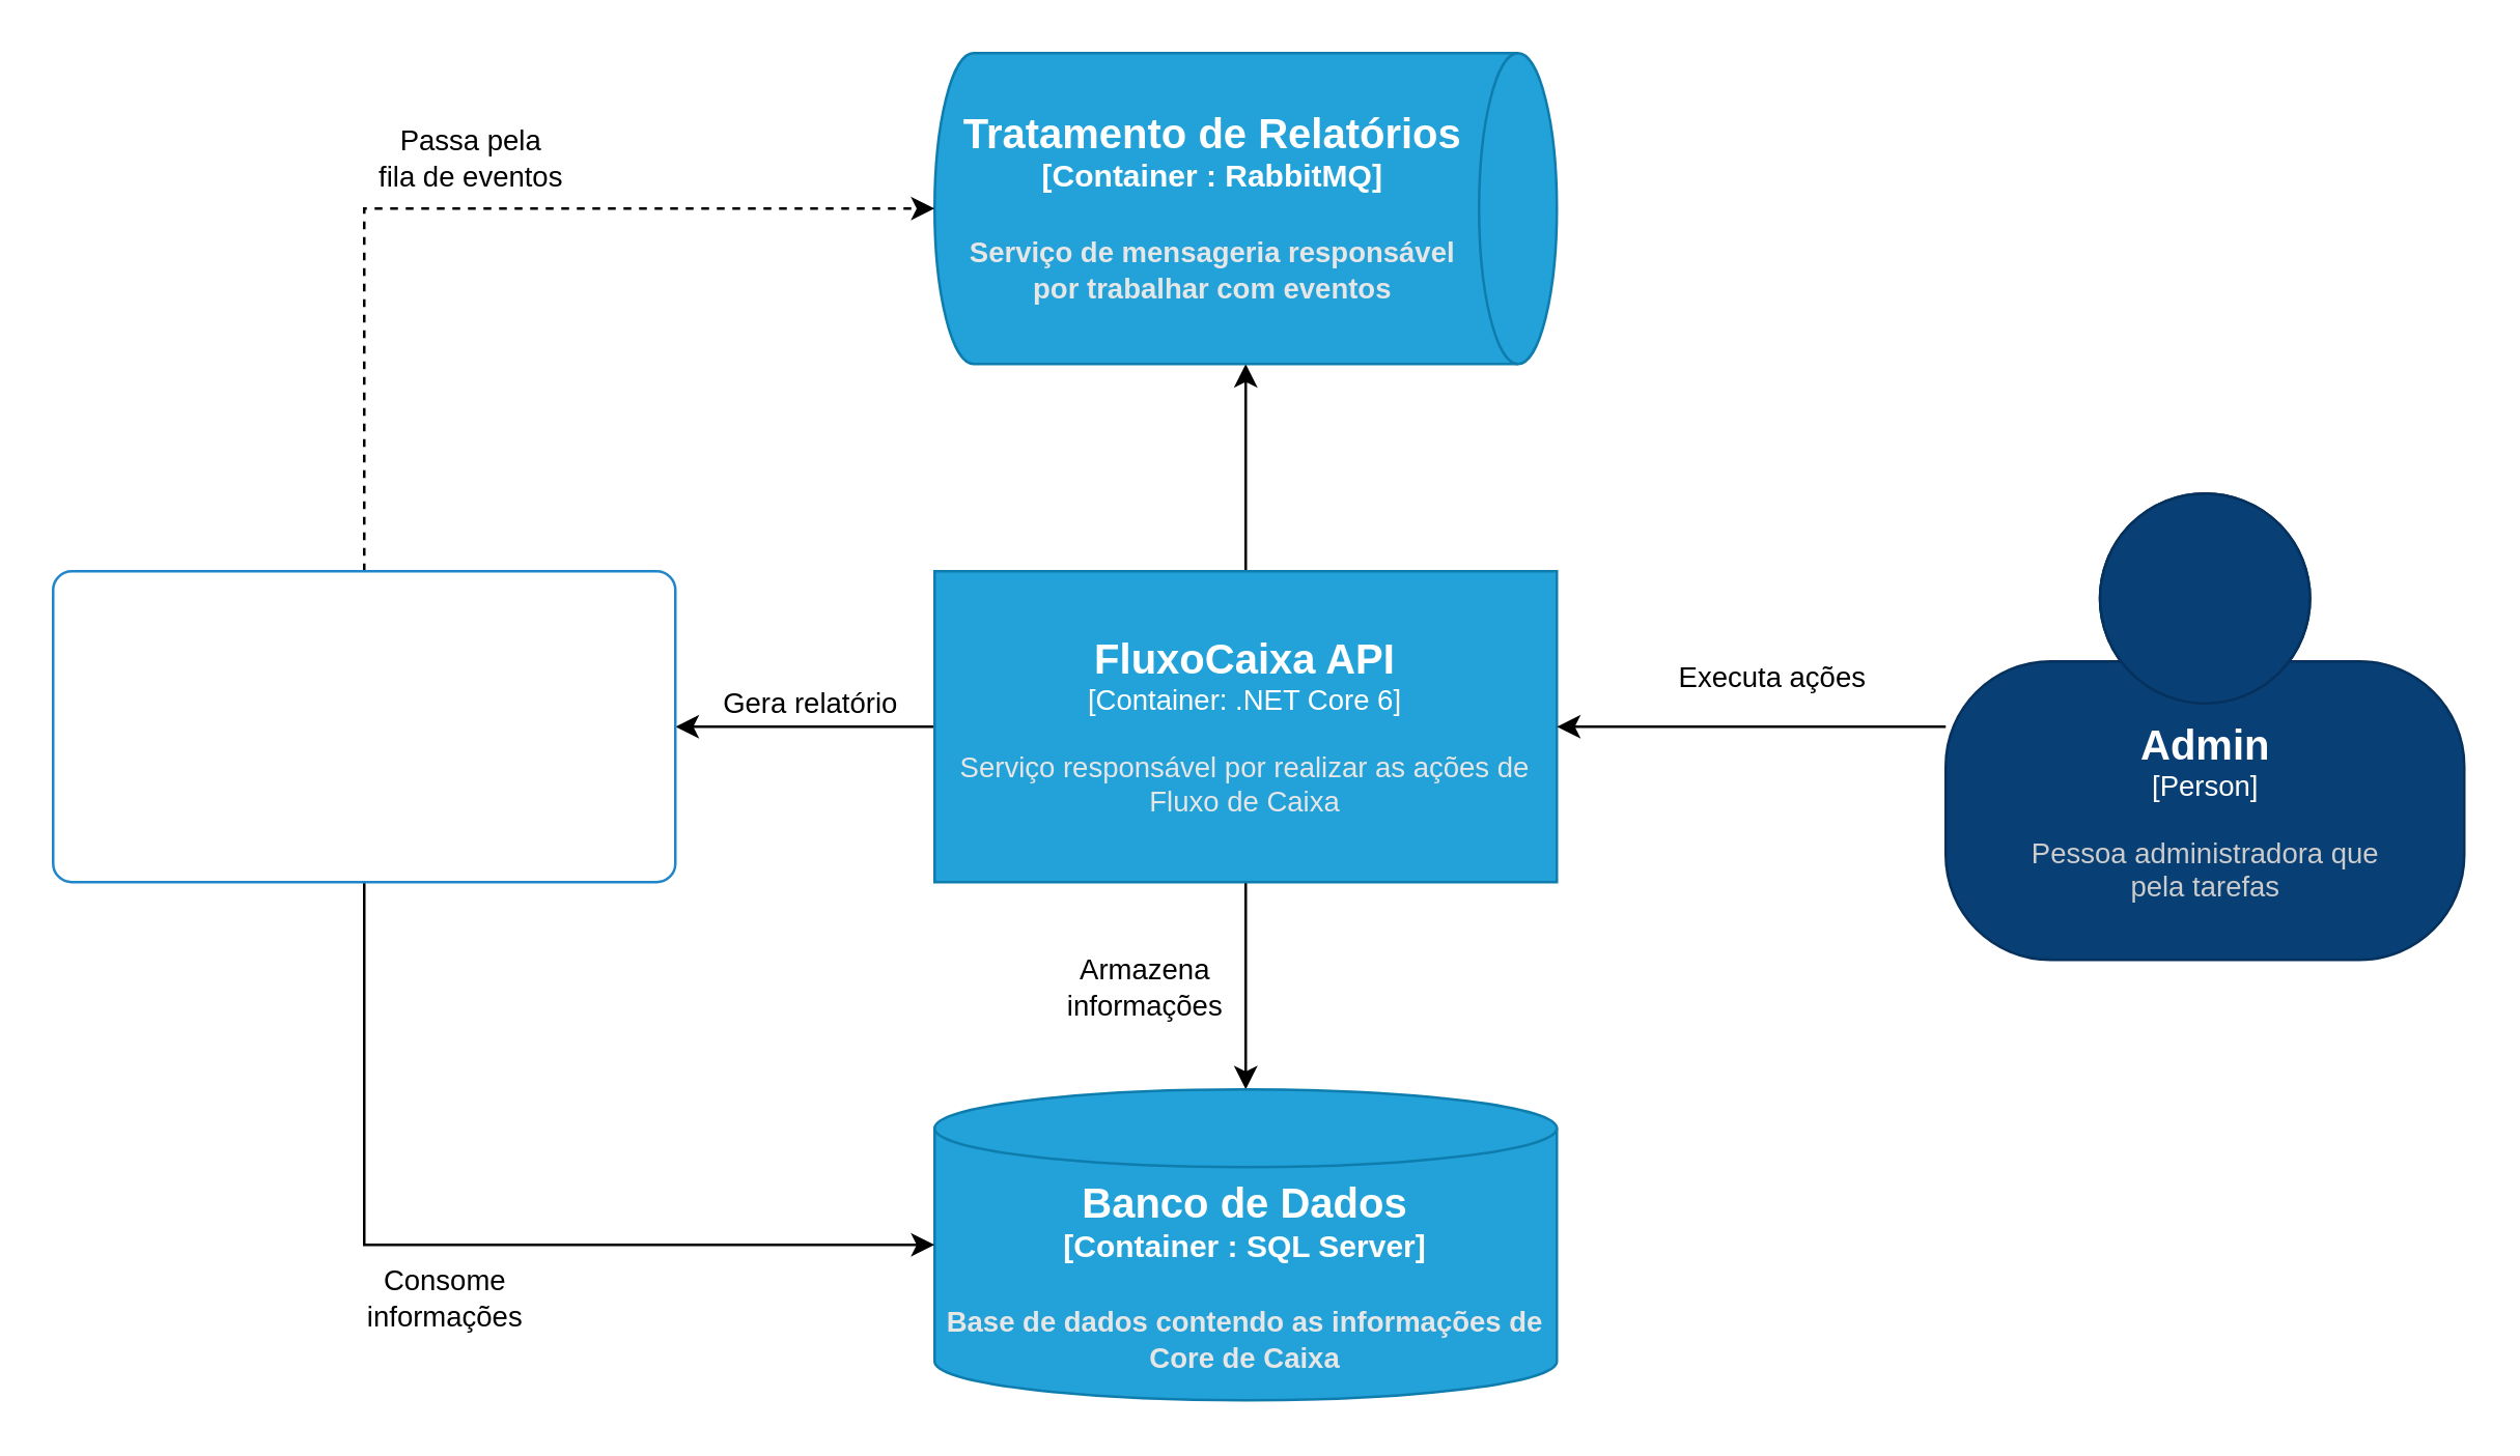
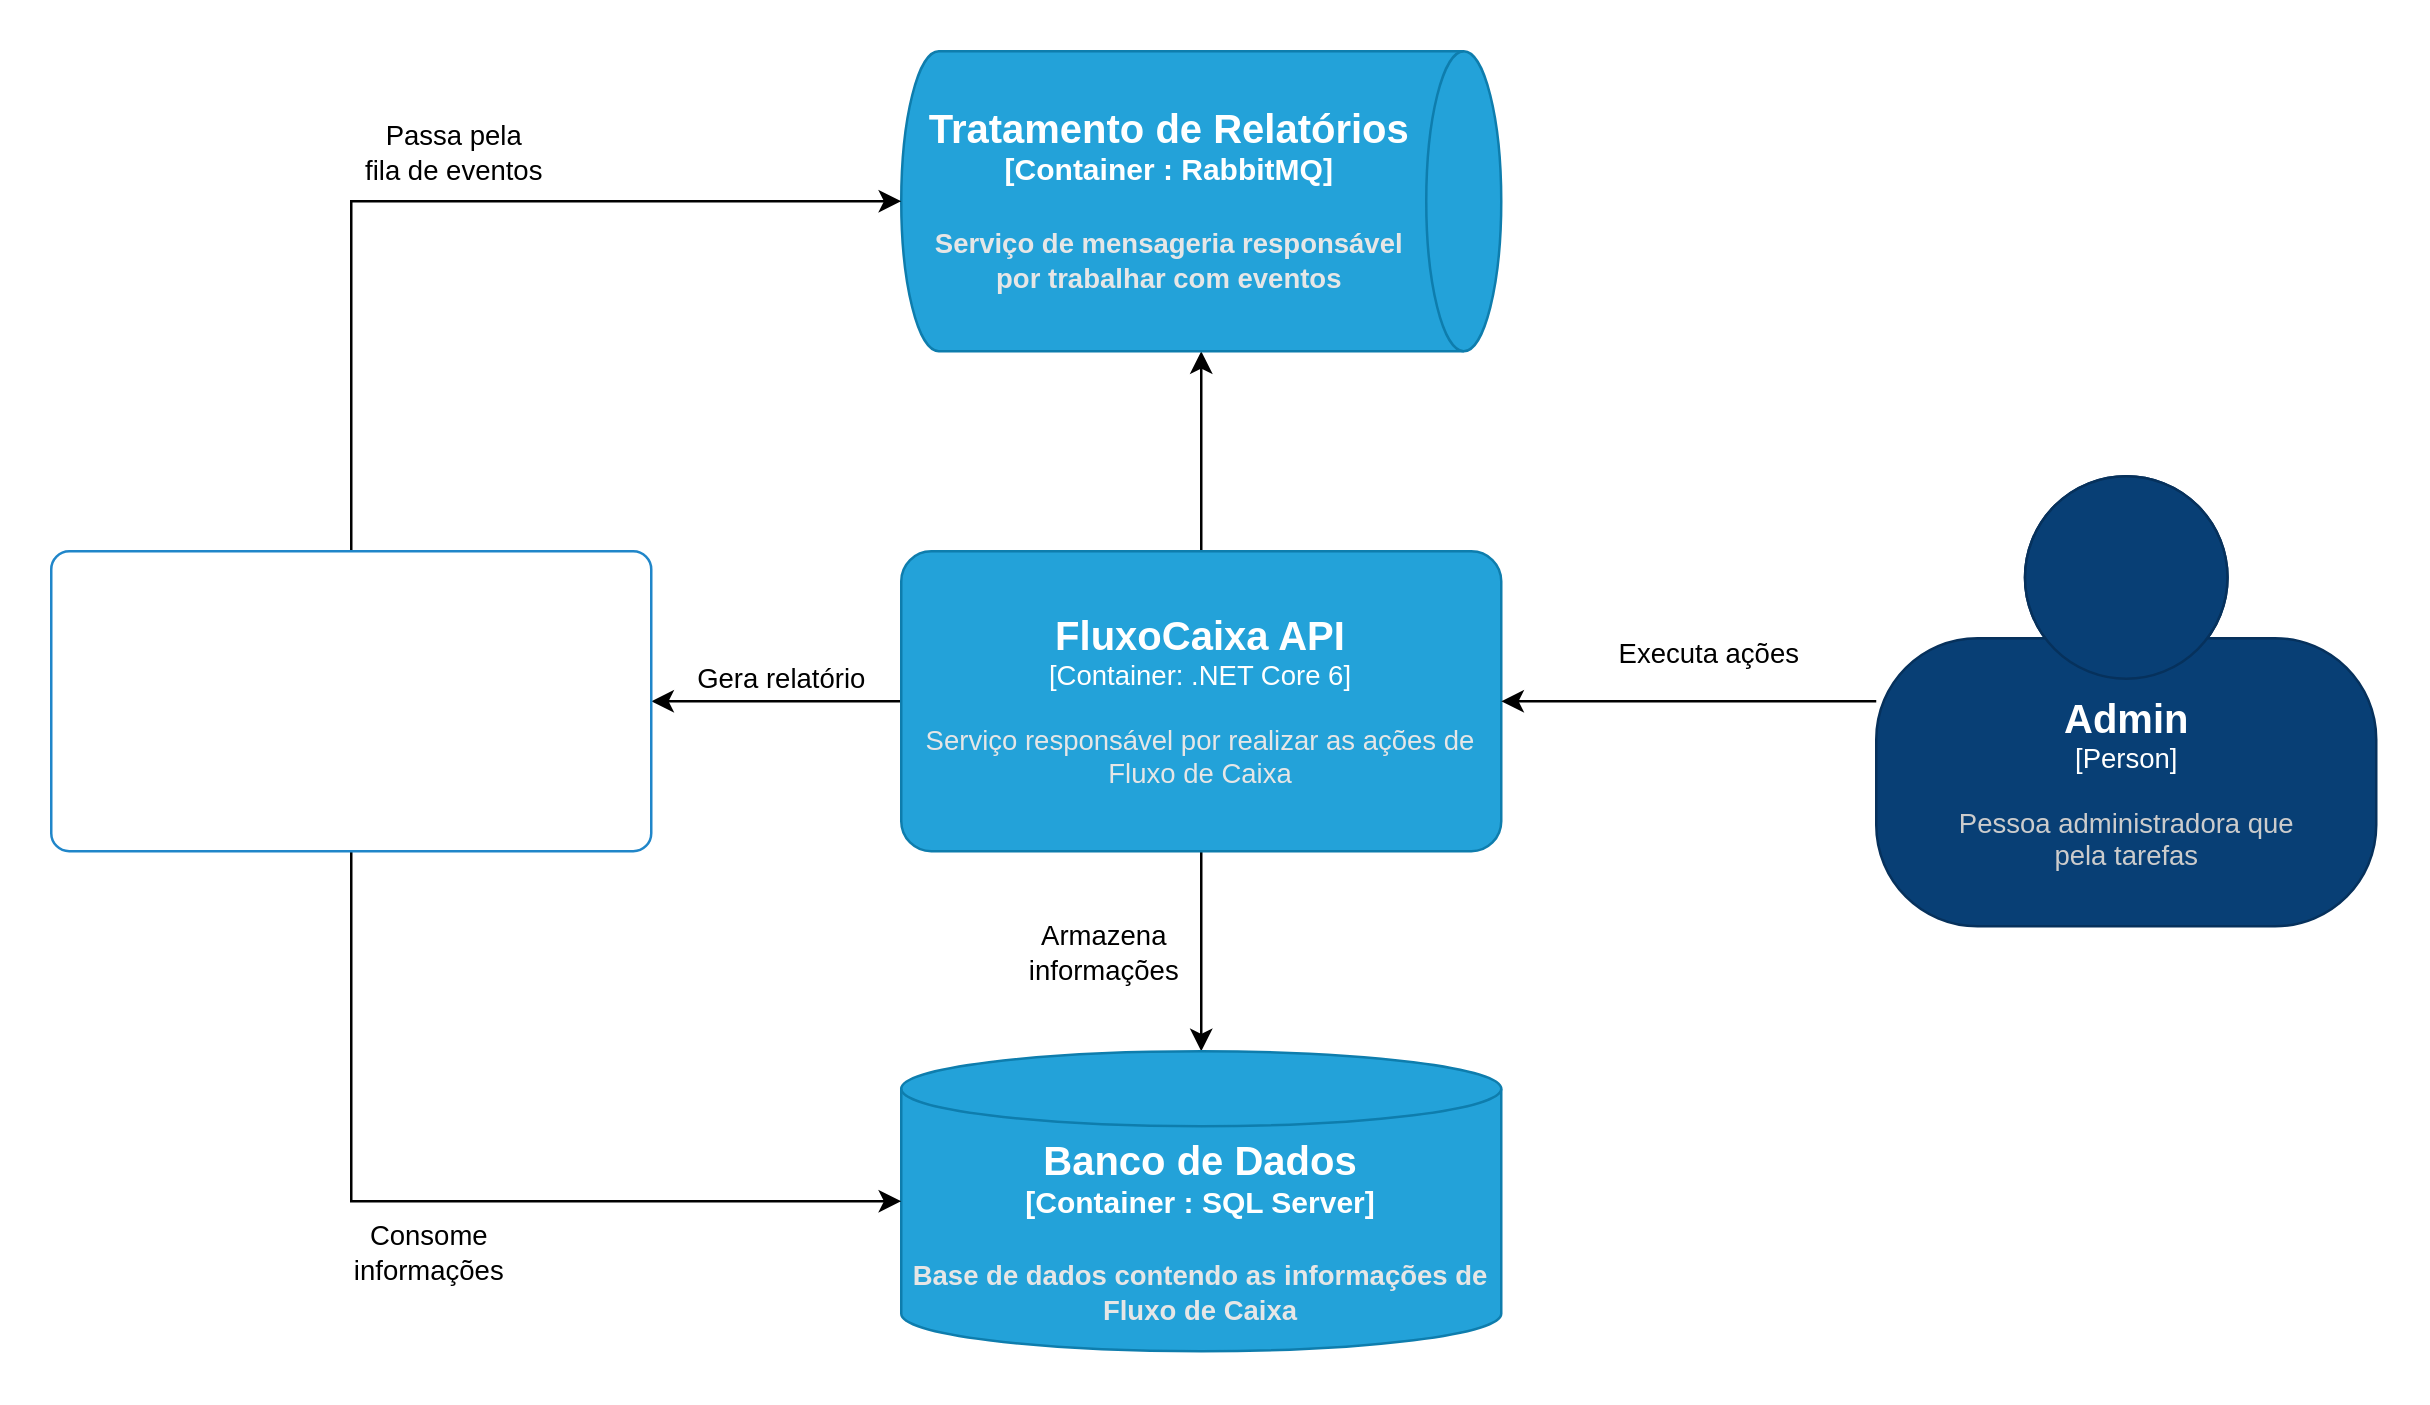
- <mxCell id="12" style="edgeStyle=orthogonalEdgeStyle;rounded=0;orthogonalLoop=1;jettySize=auto;html=1;entryX=0.5;entryY=1;entryDx=0;entryDy=0;entryPerimeter=0;dashed=1;" edge="1" parent="1" source="14" target="8"><mxGeometry relative="1" as="geometry"><Array as="points"><mxPoint x="140" y="80" /></Array></mxGeometry></mxCell>
+ <mxCell id="12" style="edgeStyle=orthogonalEdgeStyle;rounded=0;orthogonalLoop=1;jettySize=auto;html=1;entryX=0.5;entryY=1;entryDx=0;entryDy=0;entryPerimeter=0;" edge="1" parent="1" source="14" target="8"><mxGeometry relative="1" as="geometry"><Array as="points"><mxPoint x="140" y="80" /></Array></mxGeometry></mxCell>
- <mxCell id="7" value="&lt;font style=&quot;font-size: 16px&quot;&gt;&lt;b&gt;FluxoCaixa API&lt;/b&gt;&lt;/font&gt;&lt;div&gt;[Container: .NET Core 6]&lt;/div&gt;&lt;br&gt;&lt;div&gt;&lt;font style=&quot;font-size: 11px&quot;&gt;&lt;font color=&quot;#E6E6E6&quot;&gt;Serviço responsável por realizar as ações de Fluxo de Caixa&lt;/font&gt;&lt;/div&gt;" style="whiteSpace=wrap;html=1;fontSize=11;labelBackgroundColor=none;fillColor=#23A2D9;fontColor=#ffffff;align=center;arcSize=10;strokeColor=#0E7DAD;metaEdit=1;resizable=0;points=[[0.25,0,0],[0.5,0,0],[0.75,0,0],[1,0.25,0],[1,0.5,0],[1,0.75,0],[0.75,1,0],[0.5,1,0],[0.25,1,0],[0,0.75,0],[0,0.5,0],[0,0.25,0]];rounded=0;" vertex="1" parent="1"><mxGeometry x="360" y="220" width="240" height="120" as="geometry" /></mxCell>
+ <mxCell id="7" value="&lt;font style=&quot;font-size: 16px&quot;&gt;&lt;b&gt;FluxoCaixa API&lt;/b&gt;&lt;/font&gt;&lt;div&gt;[Container: .NET Core 6]&lt;/div&gt;&lt;br&gt;&lt;div&gt;&lt;font style=&quot;font-size: 11px&quot;&gt;&lt;font color=&quot;#E6E6E6&quot;&gt;Serviço responsável por realizar as ações de Fluxo de Caixa&lt;/font&gt;&lt;/div&gt;" style="rounded=1;whiteSpace=wrap;html=1;fontSize=11;labelBackgroundColor=none;fillColor=#23A2D9;fontColor=#ffffff;align=center;arcSize=10;strokeColor=#0E7DAD;metaEdit=1;resizable=0;points=[[0.25,0,0],[0.5,0,0],[0.75,0,0],[1,0.25,0],[1,0.5,0],[1,0.75,0],[0.75,1,0],[0.5,1,0],[0.25,1,0],[0,0.75,0],[0,0.5,0],[0,0.25,0]];" vertex="1" parent="1"><mxGeometry x="360" y="220" width="240" height="120" as="geometry" /></mxCell>
- <mxCell id="9" value="&lt;font style=&quot;font-size: 16px&quot;&gt;&lt;b&gt;Banco de Dados&lt;/font&gt;&lt;div&gt;[Container :&amp;nbsp;SQL Server]&lt;/div&gt;&lt;br&gt;&lt;div&gt;&lt;font style=&quot;font-size: 11px&quot;&gt;&lt;font color=&quot;#E6E6E6&quot;&gt;Base de dados contendo as informações de Core de Caixa&lt;/font&gt;&lt;/div&gt;" style="shape=cylinder3;size=15;whiteSpace=wrap;html=1;boundedLbl=1;rounded=0;labelBackgroundColor=none;fillColor=#23A2D9;fontSize=12;fontColor=#ffffff;align=center;strokeColor=#0E7DAD;metaEdit=1;points=[[0.5,0,0],[1,0.25,0],[1,0.5,0],[1,0.75,0],[0.5,1,0],[0,0.75,0],[0,0.5,0],[0,0.25,0]];resizable=0;" vertex="1" parent="1"><mxGeometry x="360" y="420" width="240" height="120" as="geometry" /></mxCell>
+ <mxCell id="9" value="&lt;font style=&quot;font-size: 16px&quot;&gt;&lt;b&gt;Banco de Dados&lt;/font&gt;&lt;div&gt;[Container :&amp;nbsp;SQL Server]&lt;/div&gt;&lt;br&gt;&lt;div&gt;&lt;font style=&quot;font-size: 11px&quot;&gt;&lt;font color=&quot;#E6E6E6&quot;&gt;Base de dados contendo as informações de Fluxo de Caixa&lt;/font&gt;&lt;/div&gt;" style="shape=cylinder3;size=15;whiteSpace=wrap;html=1;boundedLbl=1;rounded=0;labelBackgroundColor=none;fillColor=#23A2D9;fontSize=12;fontColor=#ffffff;align=center;strokeColor=#0E7DAD;metaEdit=1;points=[[0.5,0,0],[1,0.25,0],[1,0.5,0],[1,0.75,0],[0.5,1,0],[0,0.75,0],[0,0.5,0],[0,0.25,0]];resizable=0;" vertex="1" parent="1"><mxGeometry x="360" y="420" width="240" height="120" as="geometry" /></mxCell>
